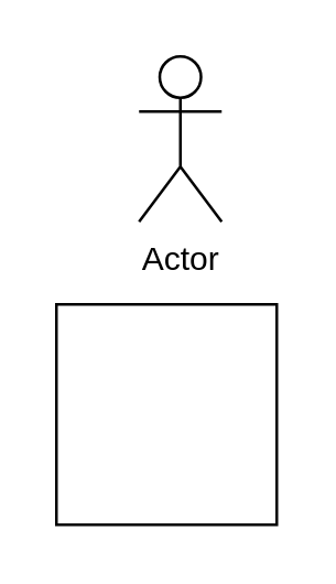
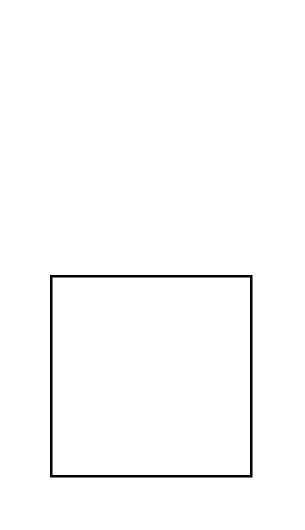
- <mxCell id="3" value="Actor" style="shape=umlActor;verticalLabelPosition=bottom;verticalAlign=top;html=1;outlineConnect=0;" parent="1" vertex="1"><mxGeometry x="50" y="20" width="30" height="60" as="geometry" /></mxCell>
